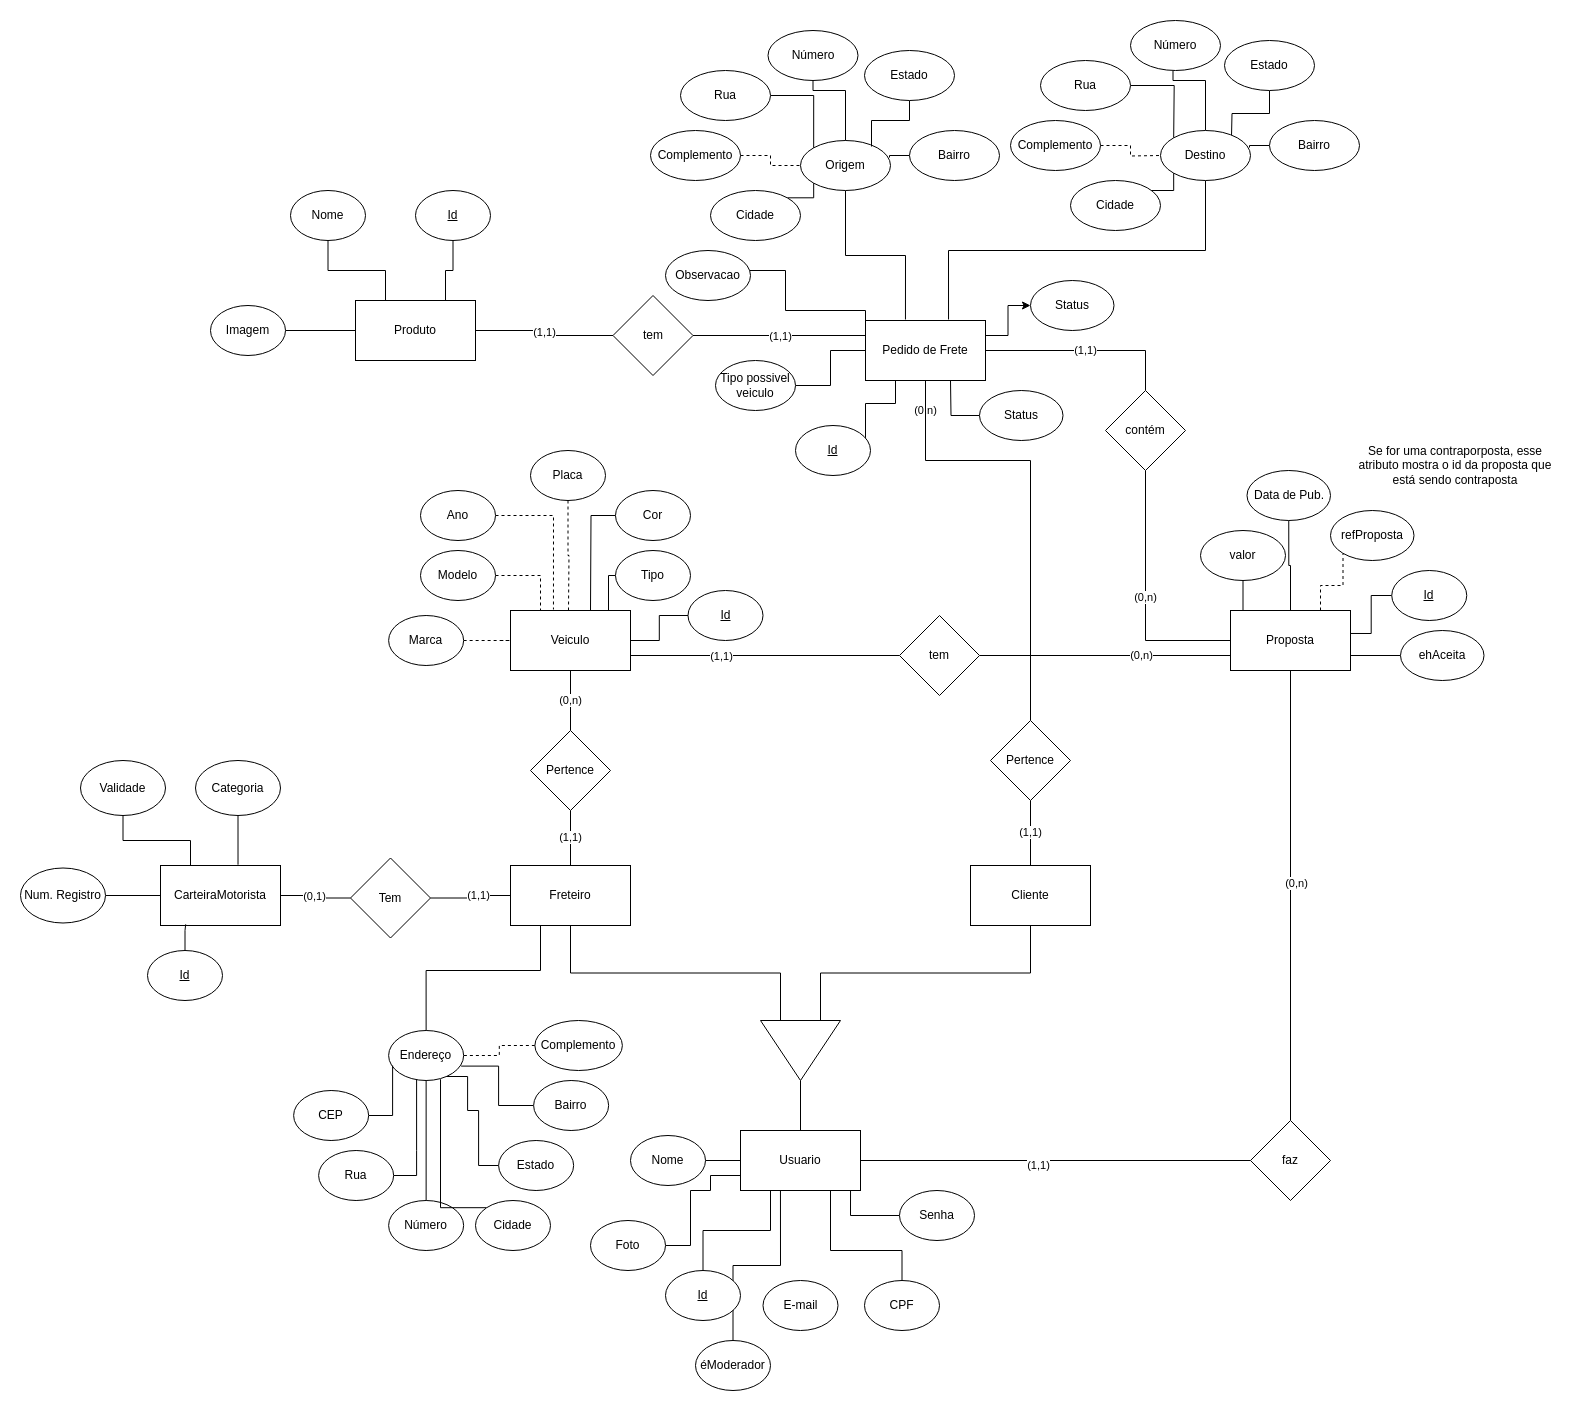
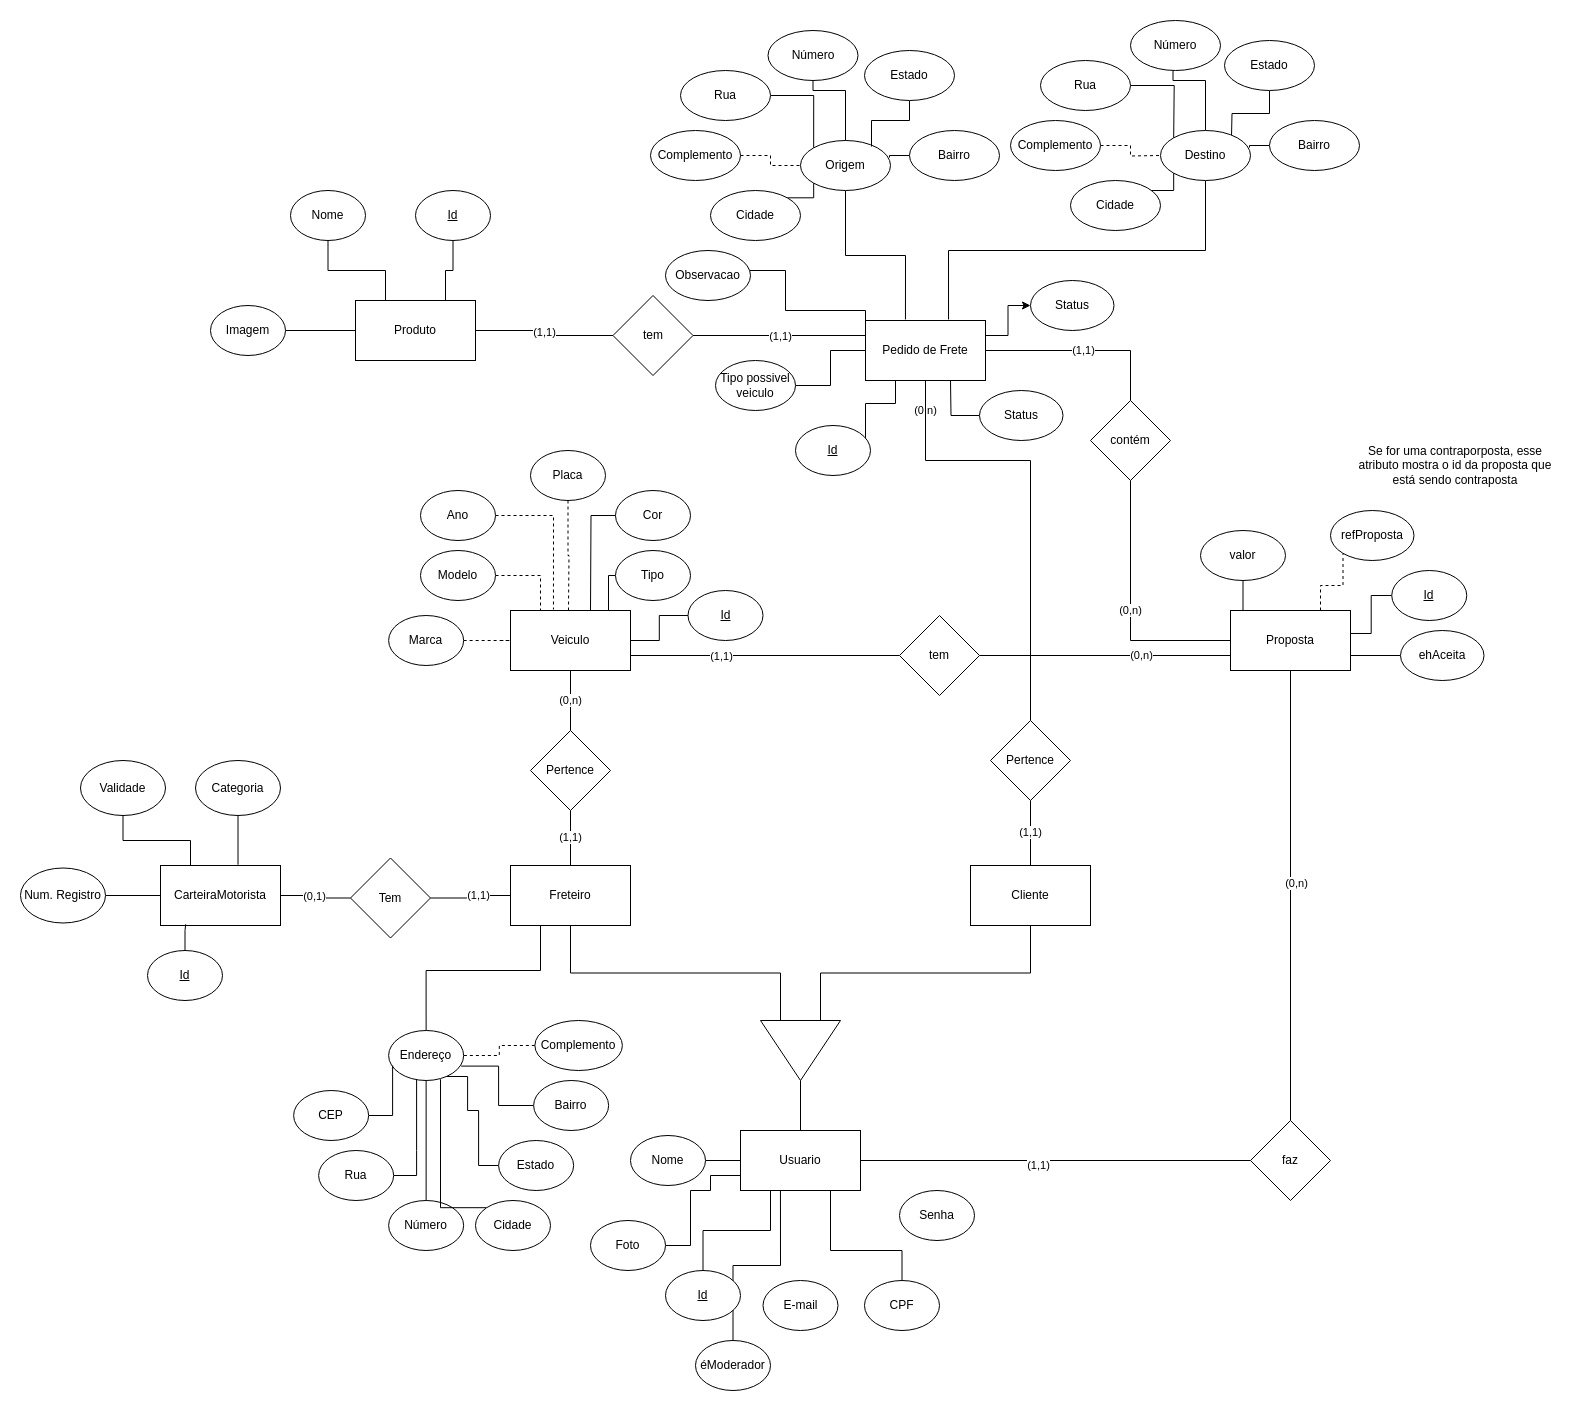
- <mxCell id="24" value="contém" style="rhombus;whiteSpace=wrap;html=1;rounded=0;" parent="1" vertex="1"><mxGeometry x="1105" y="390" width="80" height="80" as="geometry" /></mxCell>
+ <mxCell id="24" value="contém" style="rhombus;whiteSpace=wrap;html=1;rounded=0;" parent="1" vertex="1"><mxGeometry x="1090" y="400" width="80" height="80" as="geometry" /></mxCell>
- <mxCell id="37" value="Data de Pub." style="ellipse;whiteSpace=wrap;html=1;" parent="1" vertex="1"><mxGeometry x="1246.5" y="470" width="83.5" height="50" as="geometry" /></mxCell>
- <mxCell id="36" style="edgeStyle=orthogonalEdgeStyle;rounded=0;orthogonalLoop=1;jettySize=auto;html=1;entryX=0.5;entryY=0;entryDx=0;entryDy=0;endArrow=none;endFill=0;" parent="1" source="37" target="21" edge="1"><mxGeometry relative="1" as="geometry" /></mxCell>
- <mxCell id="51" style="edgeStyle=orthogonalEdgeStyle;rounded=0;orthogonalLoop=1;jettySize=auto;html=1;exitX=0;exitY=0.5;exitDx=0;exitDy=0;entryX=0.917;entryY=1;entryDx=0;entryDy=0;entryPerimeter=0;endArrow=none;endFill=0;" parent="1" source="52" target="5" edge="1"><mxGeometry relative="1" as="geometry" /></mxCell>
